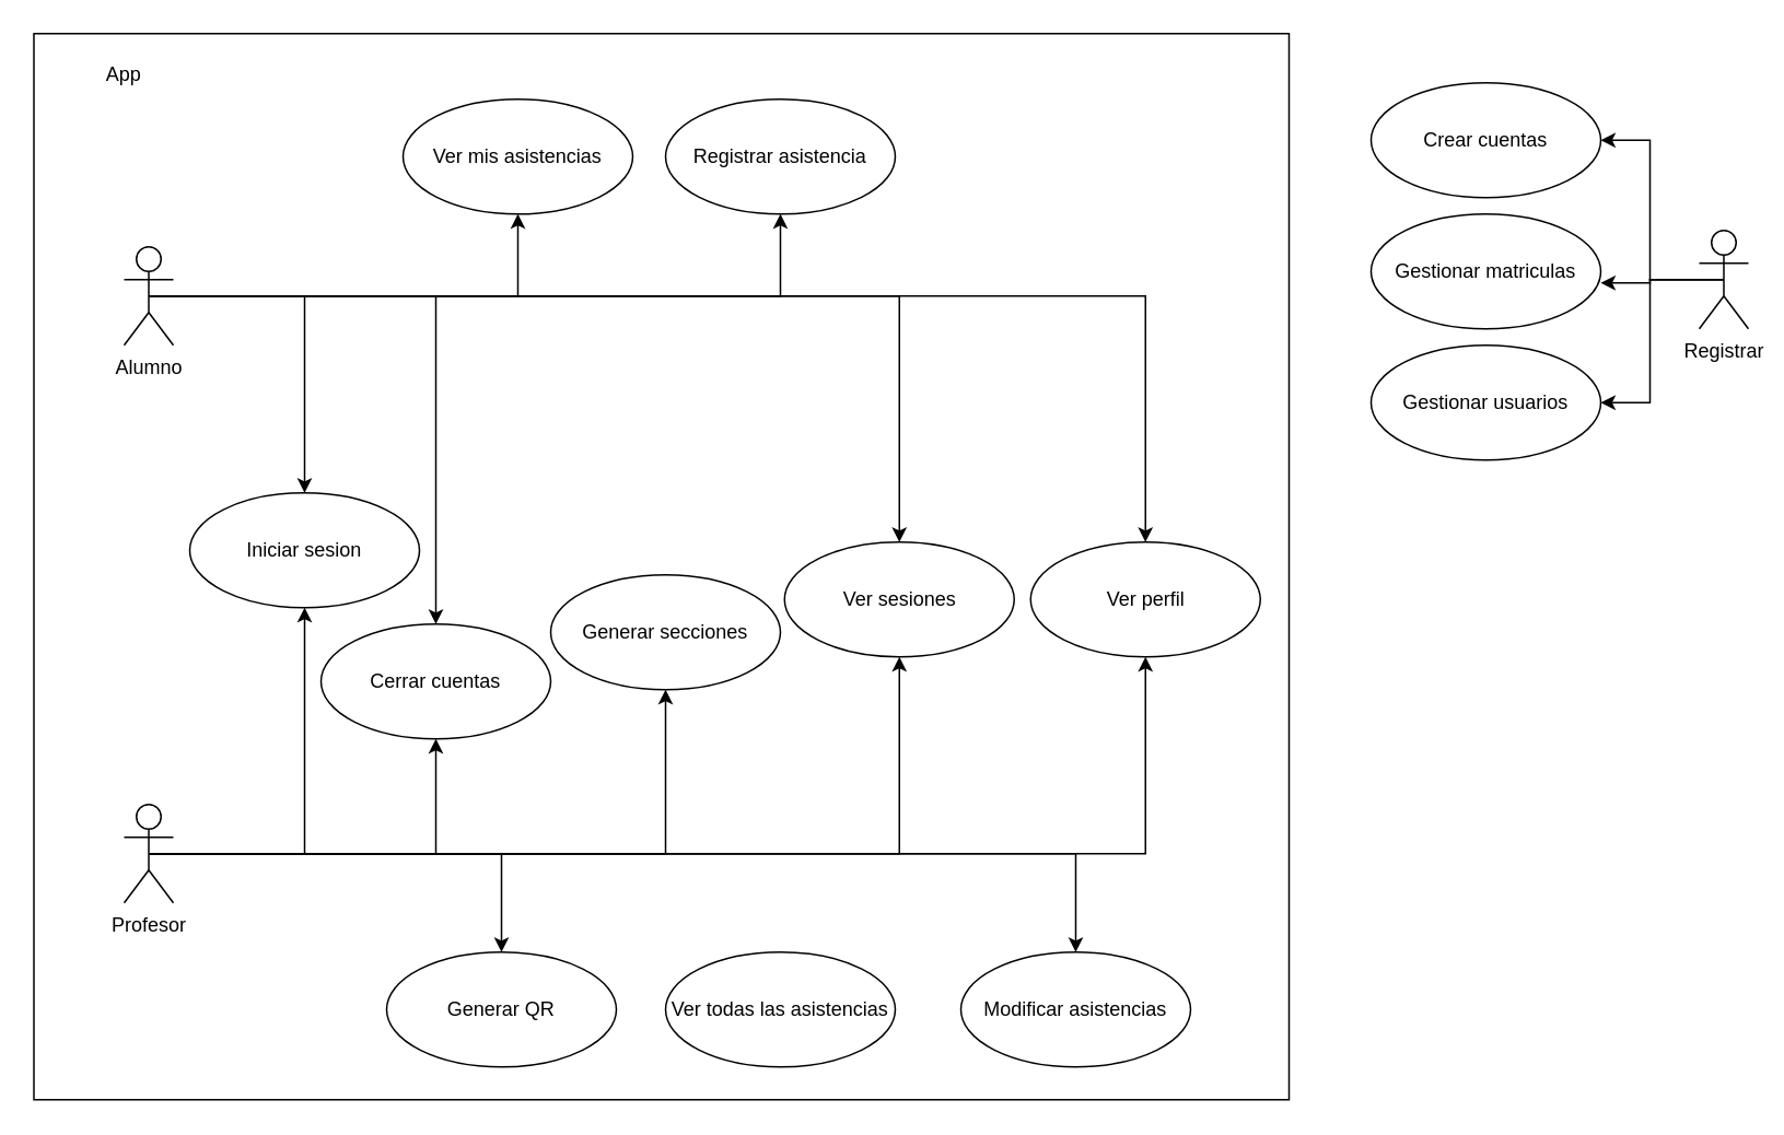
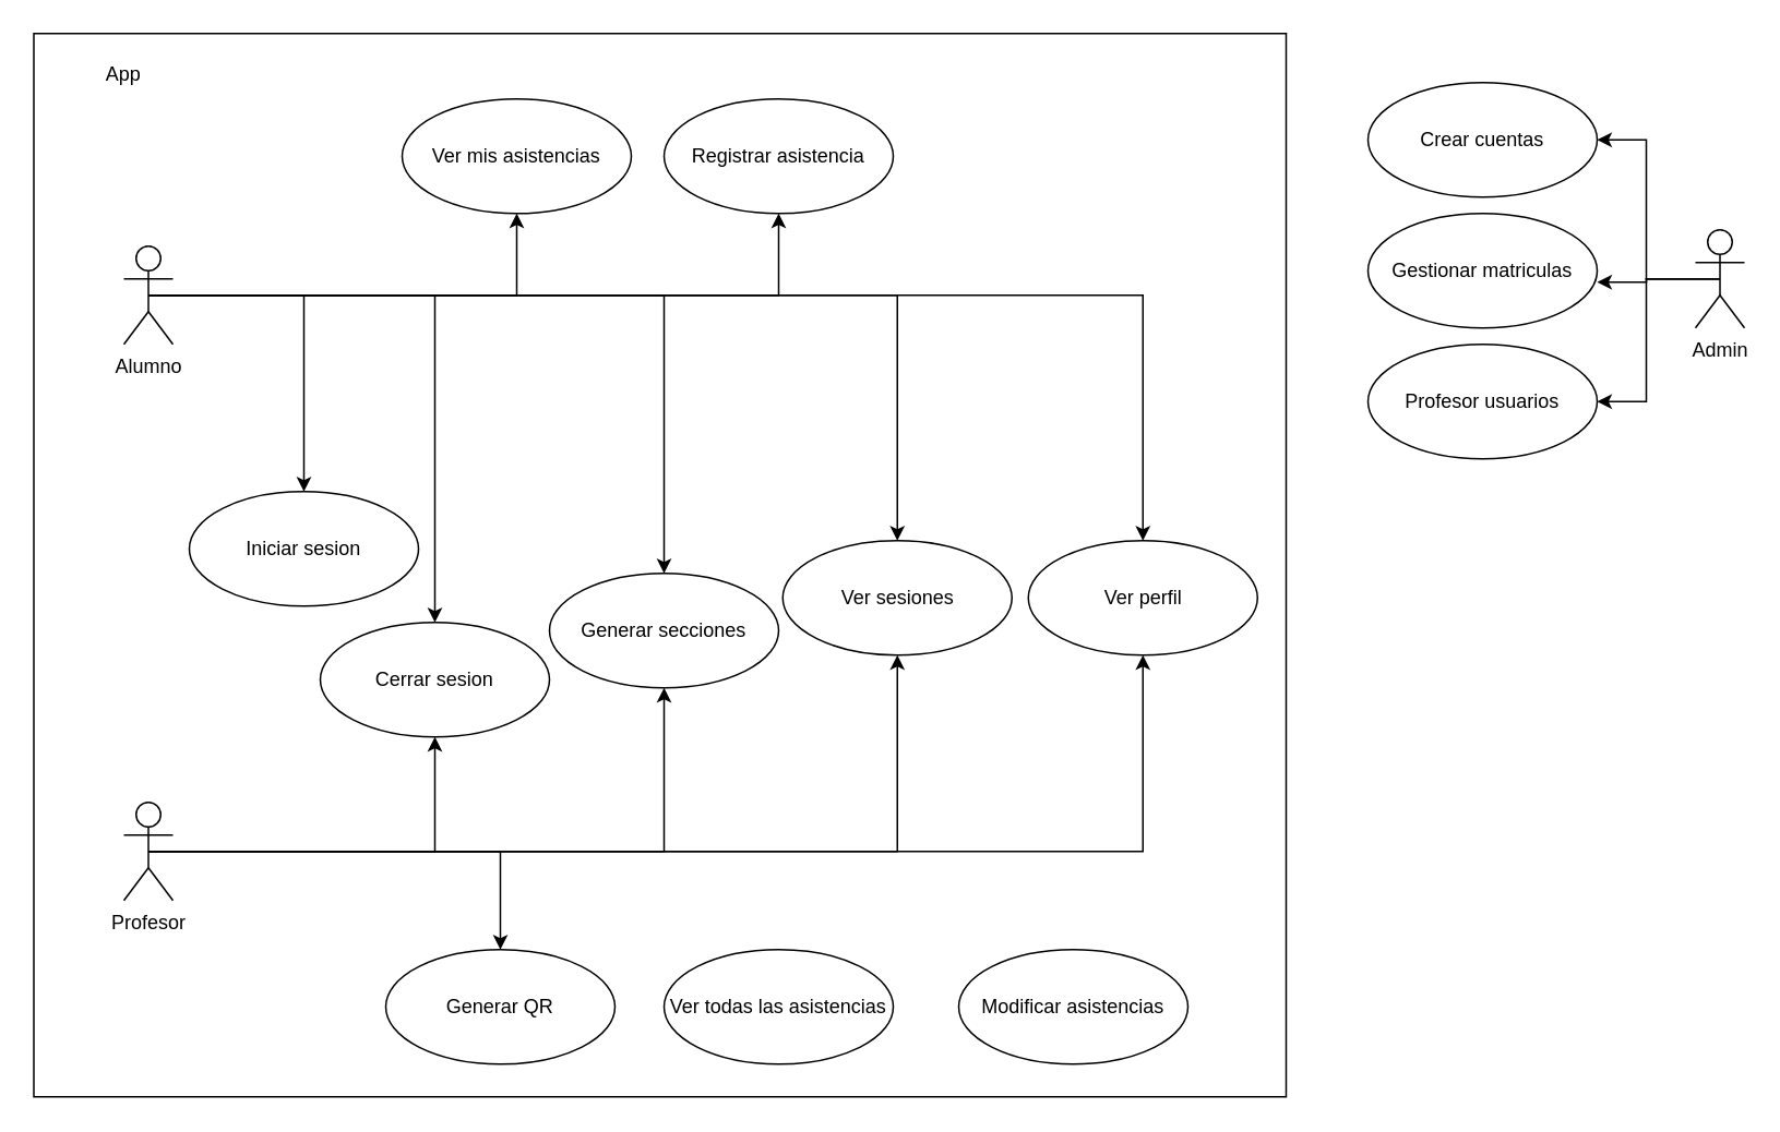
- <mxCell id="8" value="Registrar" style="shape=umlActor;verticalLabelPosition=bottom;verticalAlign=top;html=1;" parent="1" vertex="1"><mxGeometry x="1035" y="140" width="30" height="60" as="geometry" /></mxCell>
+ <mxCell id="8" value="Admin" style="shape=umlActor;verticalLabelPosition=bottom;verticalAlign=top;html=1;" parent="1" vertex="1"><mxGeometry x="1035" y="140" width="30" height="60" as="geometry" /></mxCell>
- <mxCell id="19" value="Gestionar usuarios" style="ellipse;whiteSpace=wrap;html=1;" vertex="1" parent="1"><mxGeometry x="835" y="210" width="140" height="70" as="geometry" /></mxCell>
+ <mxCell id="19" value="Profesor usuarios" style="ellipse;whiteSpace=wrap;html=1;" vertex="1" parent="1"><mxGeometry x="835" y="210" width="140" height="70" as="geometry" /></mxCell>
+ <mxCell id="4" style="edgeStyle=orthogonalEdgeStyle;rounded=0;orthogonalLoop=1;jettySize=auto;html=1;exitX=0.5;exitY=0.5;exitDx=0;exitDy=0;exitPerimeter=0;" parent="1" source="5" target="14" edge="1"><mxGeometry relative="1" as="geometry" /></mxCell>
- <mxCell id="27" value="Cerrar cuentas" style="ellipse;whiteSpace=wrap;html=1;" vertex="1" parent="1"><mxGeometry x="195" y="380" width="140" height="70" as="geometry" /></mxCell>
+ <mxCell id="27" value="Cerrar sesion" style="ellipse;whiteSpace=wrap;html=1;" vertex="1" parent="1"><mxGeometry x="195" y="380" width="140" height="70" as="geometry" /></mxCell>
- <mxCell id="23" style="edgeStyle=orthogonalEdgeStyle;rounded=0;orthogonalLoop=1;jettySize=auto;html=1;exitX=0.5;exitY=0.5;exitDx=0;exitDy=0;exitPerimeter=0;" edge="1" parent="1" source="9" target="22"><mxGeometry relative="1" as="geometry"><Array as="points" /><mxPoint x="115" y="520" as="sourcePoint" /><mxPoint x="304" y="366" as="targetPoint" /></mxGeometry></mxCell>
- <mxCell id="37" style="edgeStyle=orthogonalEdgeStyle;rounded=0;orthogonalLoop=1;jettySize=auto;html=1;exitX=0.5;exitY=0.5;exitDx=0;exitDy=0;exitPerimeter=0;" edge="1" parent="1" source="9" target="15"><mxGeometry relative="1" as="geometry"><Array as="points" /><mxPoint x="100" y="530" as="sourcePoint" /><mxPoint x="475" y="590" as="targetPoint" /></mxGeometry></mxCell>
